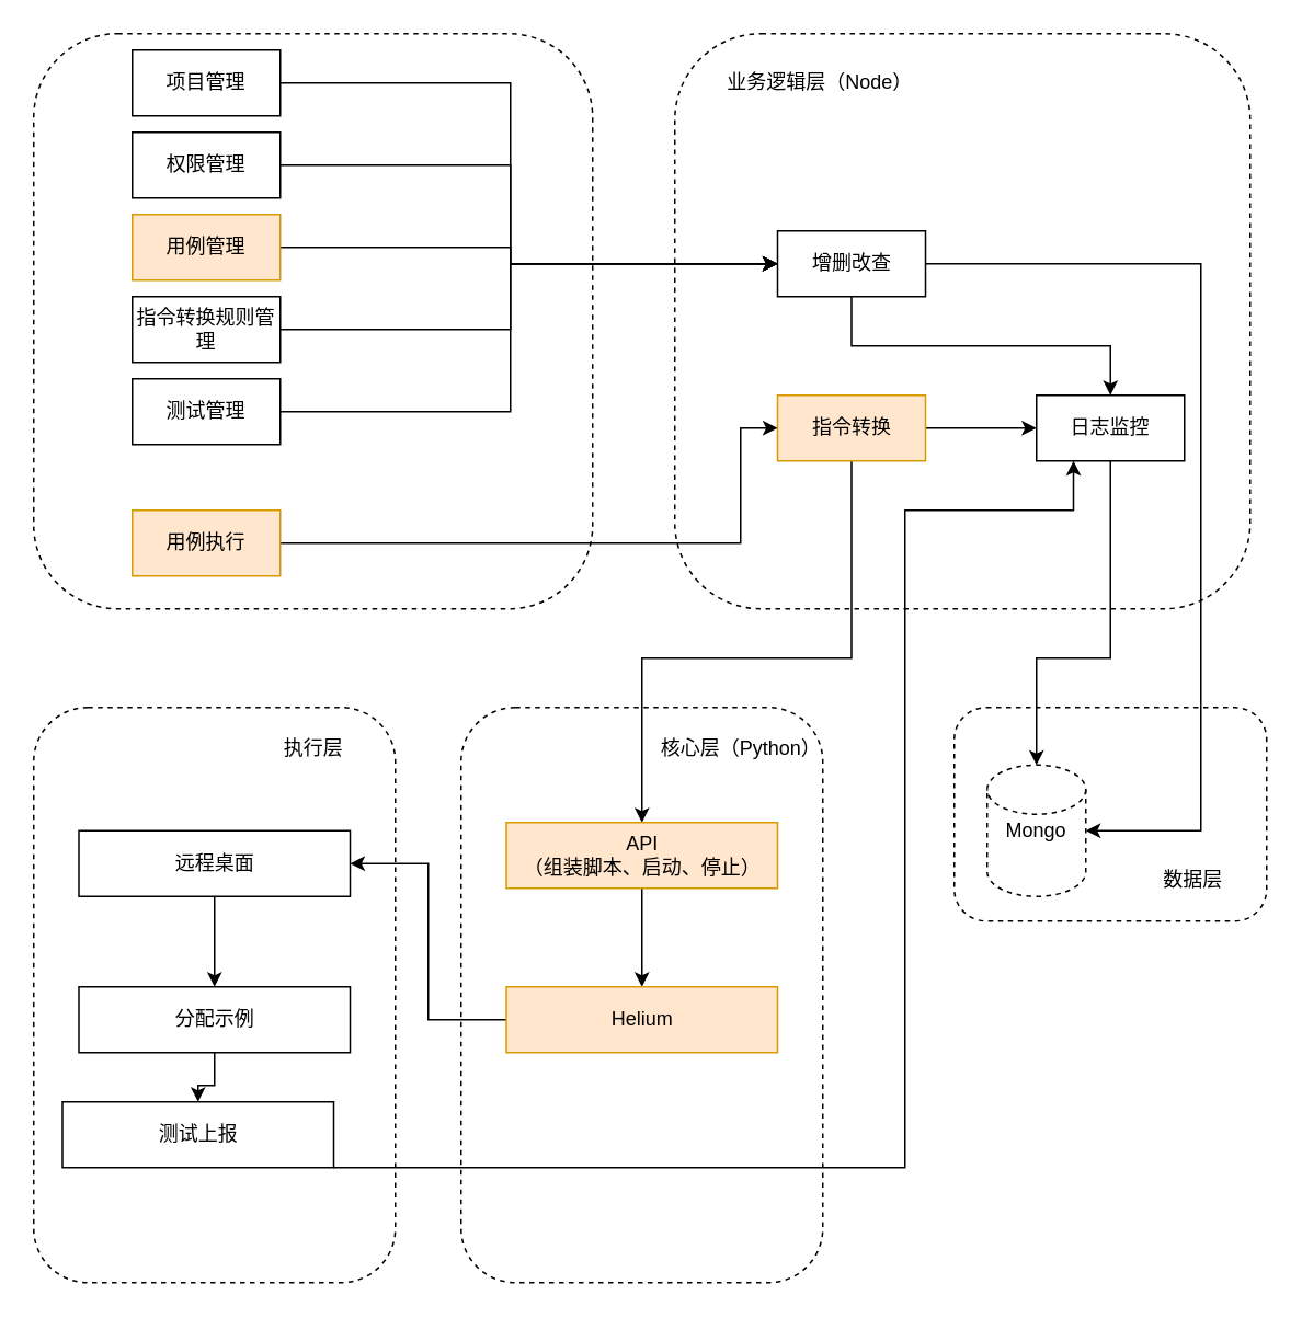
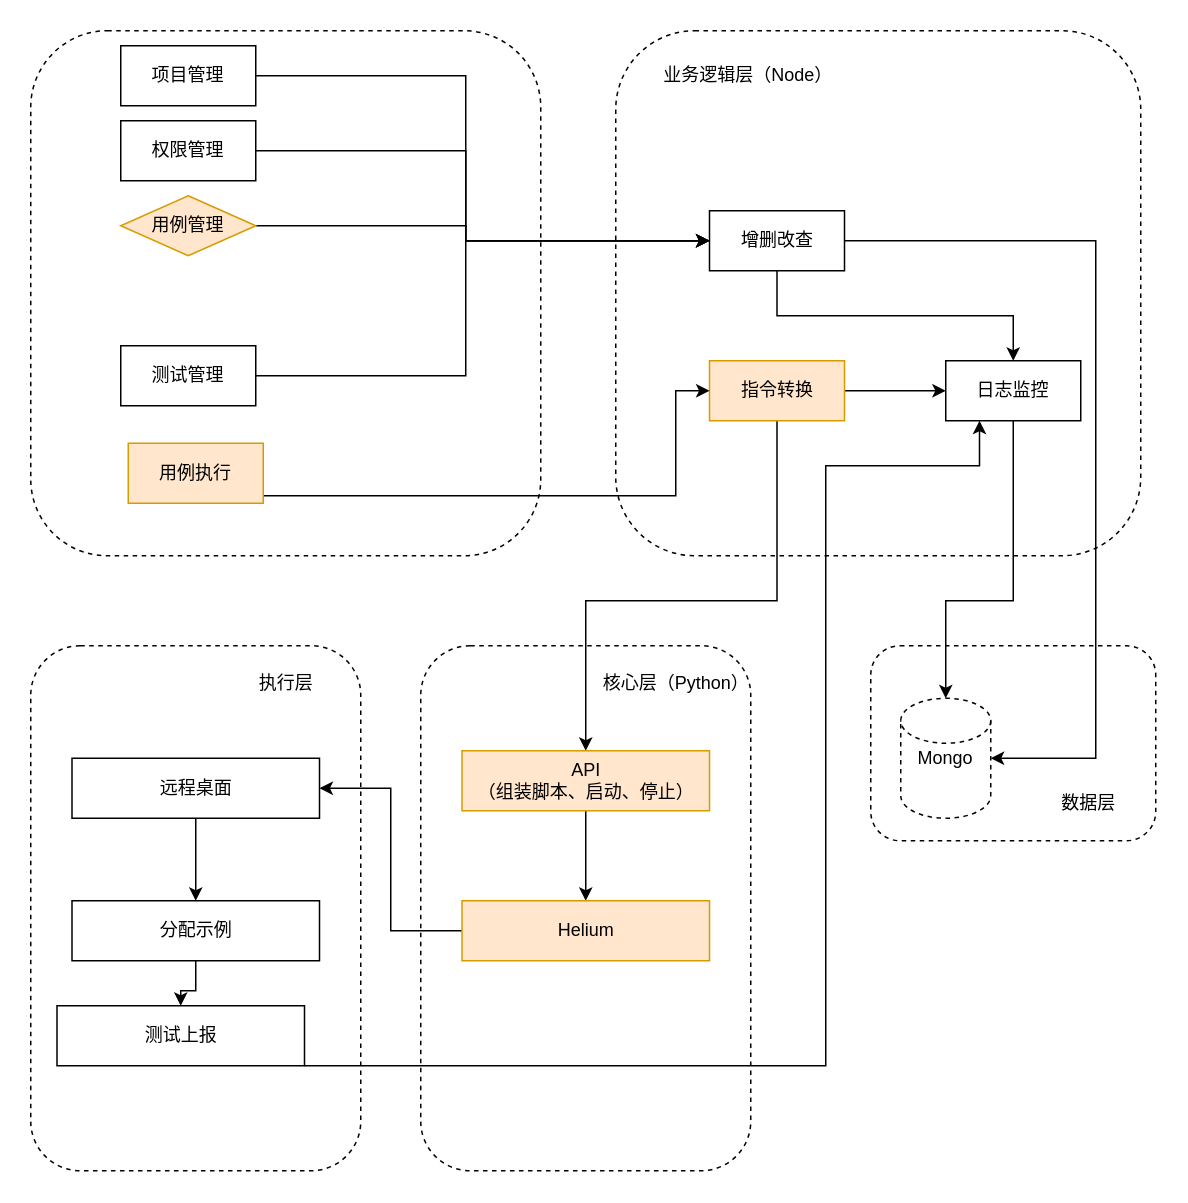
- <mxCell id="13" value="用例管理" style="rounded=0;whiteSpace=wrap;html=1;fillColor=#ffe6cc;strokeColor=#d79b00;" vertex="1" parent="1"><mxGeometry x="80" y="130" width="90" height="40" as="geometry" /></mxCell>
+ <mxCell id="13" value="用例管理" style="rhombus;whiteSpace=wrap;html=1;fillColor=#ffe6cc;strokeColor=#d79b00;" vertex="1" parent="1"><mxGeometry x="80" y="130" width="90" height="40" as="geometry" /></mxCell>
- <mxCell id="27" value="指令转换规则管理" style="rounded=0;whiteSpace=wrap;html=1;" vertex="1" parent="1"><mxGeometry x="80" y="180" width="90" height="40" as="geometry" /></mxCell>
- <mxCell id="26" style="edgeStyle=orthogonalEdgeStyle;rounded=0;orthogonalLoop=1;jettySize=auto;html=1;entryX=0;entryY=0.5;entryDx=0;entryDy=0;" edge="1" parent="1" source="27" target="16"><mxGeometry relative="1" as="geometry"><Array as="points"><mxPoint x="310" y="200" /><mxPoint x="310" y="160" /></Array></mxGeometry></mxCell>
- <mxCell id="25" value="用例执行" style="rounded=0;whiteSpace=wrap;html=1;fillColor=#ffe6cc;strokeColor=#d79b00;" vertex="1" parent="1"><mxGeometry x="80" y="310" width="90" height="40" as="geometry" /></mxCell>
+ <mxCell id="25" value="用例执行" style="rounded=0;whiteSpace=wrap;html=1;fillColor=#ffe6cc;strokeColor=#d79b00;" vertex="1" parent="1"><mxGeometry x="85" y="295" width="90" height="40" as="geometry" /></mxCell>
